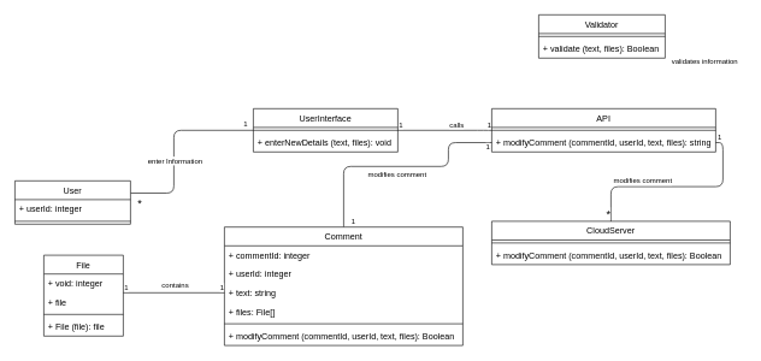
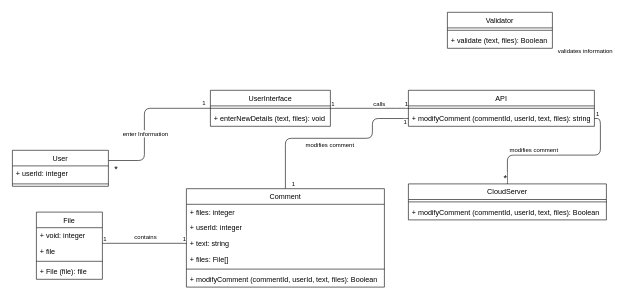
- <mxCell id="27" value="+ commentId: integer" style="text;strokeColor=none;fillColor=none;align=left;verticalAlign=top;spacingLeft=4;spacingRight=4;overflow=hidden;rotatable=0;points=[[0,0.5],[1,0.5]];portConstraint=eastwest;" vertex="1" parent="26"><mxGeometry y="26" width="330" height="26" as="geometry" /></mxCell>
+ <mxCell id="27" value="+ files: integer" style="text;strokeColor=none;fillColor=none;align=left;verticalAlign=top;spacingLeft=4;spacingRight=4;overflow=hidden;rotatable=0;points=[[0,0.5],[1,0.5]];portConstraint=eastwest;" vertex="1" parent="26"><mxGeometry y="26" width="330" height="26" as="geometry" /></mxCell>
